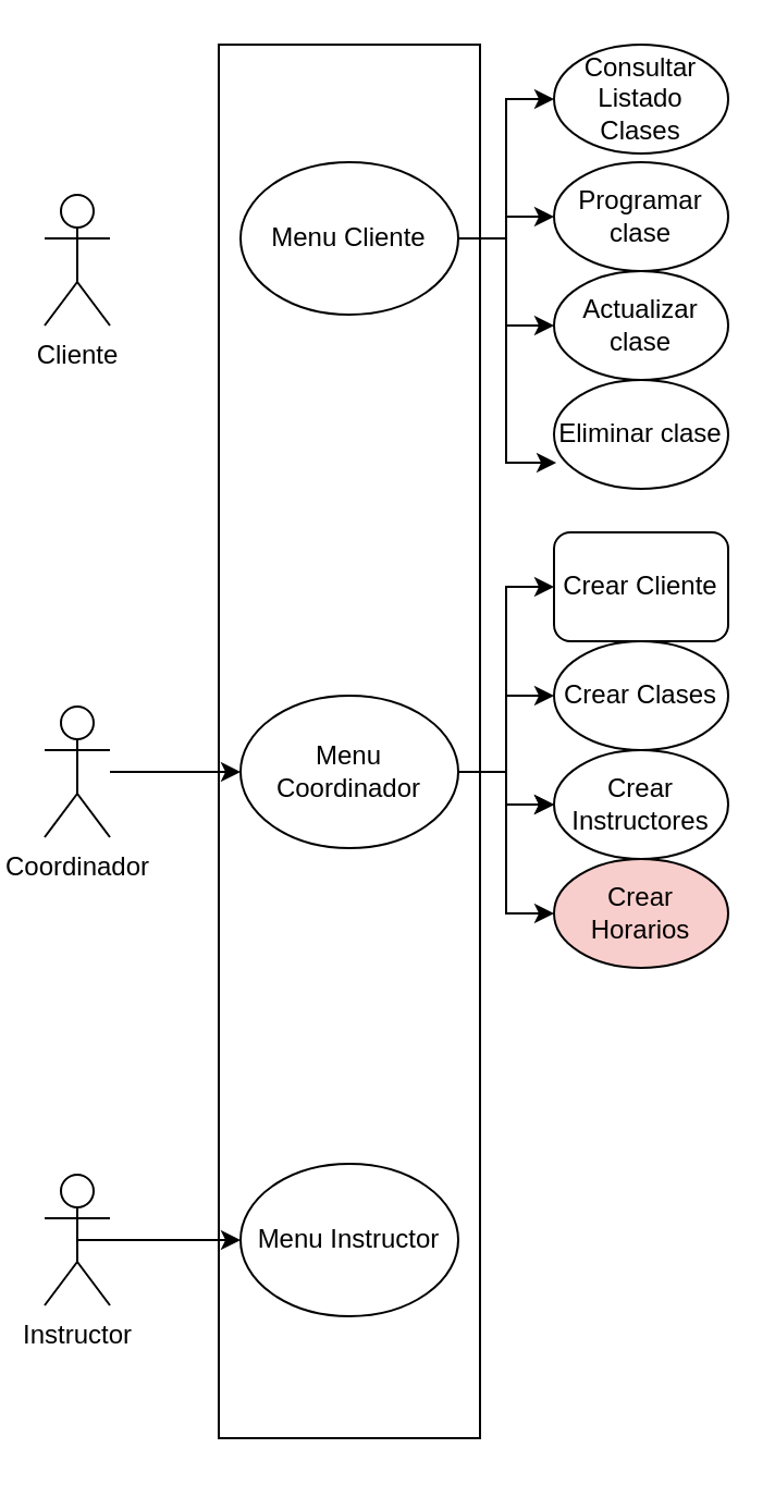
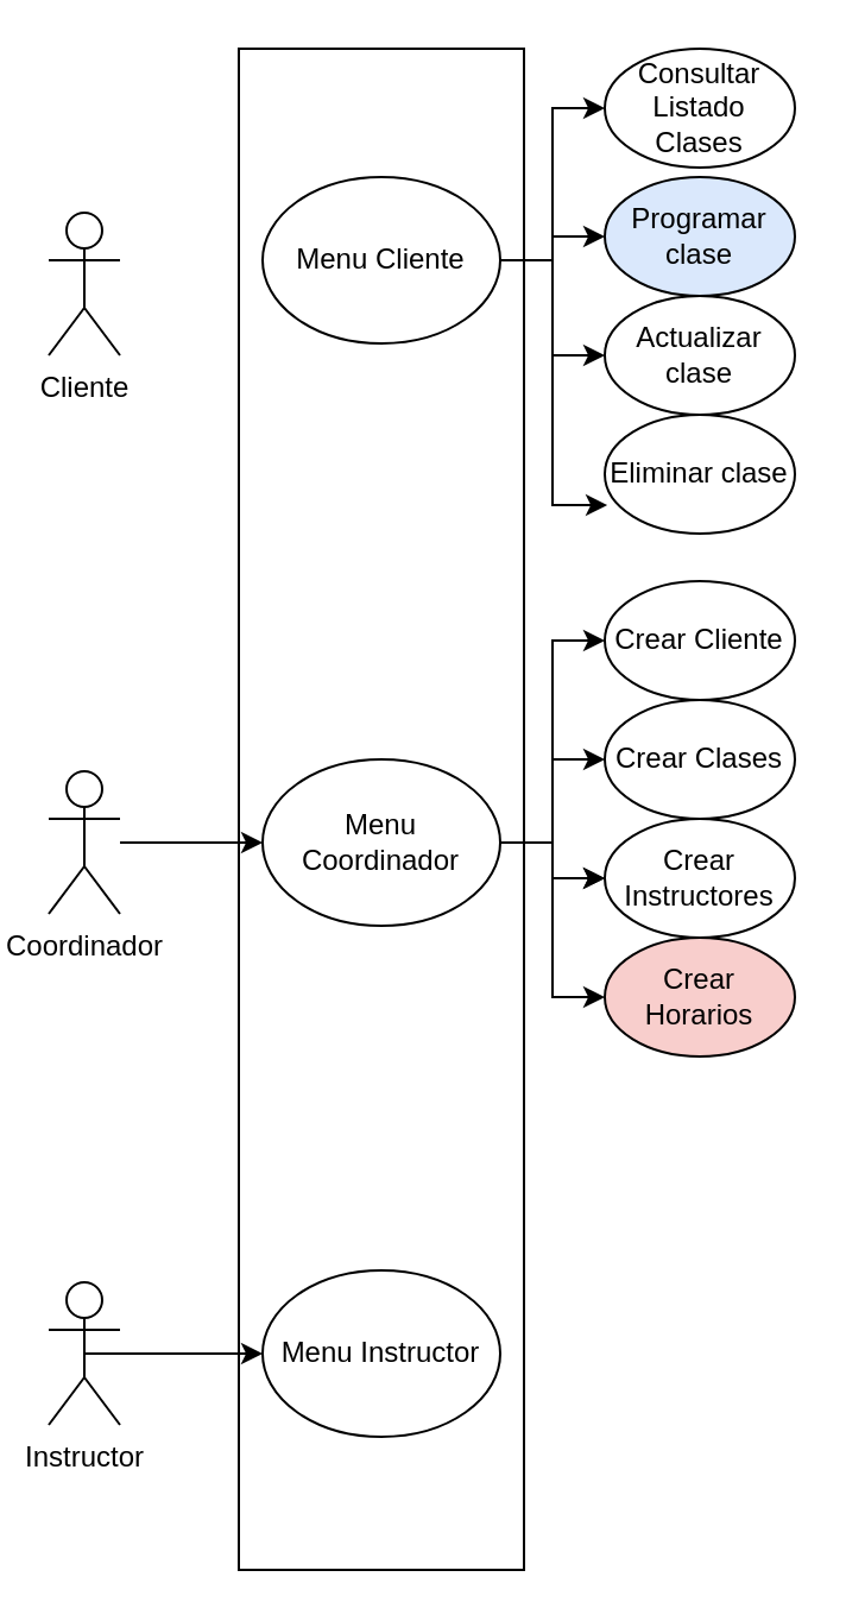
- <mxCell id="21" value="Programar clase" style="ellipse;whiteSpace=wrap;html=1;" vertex="1" parent="1"><mxGeometry x="254" y="74" width="80" height="50" as="geometry" /></mxCell>
+ <mxCell id="21" value="Programar clase" style="ellipse;whiteSpace=wrap;html=1;fillColor=#dae8fc;" vertex="1" parent="1"><mxGeometry x="254" y="74" width="80" height="50" as="geometry" /></mxCell>
- <mxCell id="24" value="Crear Cliente" style="whiteSpace=wrap;html=1;rounded=1;" vertex="1" parent="1"><mxGeometry x="254" y="244" width="80" height="50" as="geometry" /></mxCell>
+ <mxCell id="24" value="Crear Cliente" style="ellipse;whiteSpace=wrap;html=1;" vertex="1" parent="1"><mxGeometry x="254" y="244" width="80" height="50" as="geometry" /></mxCell>
